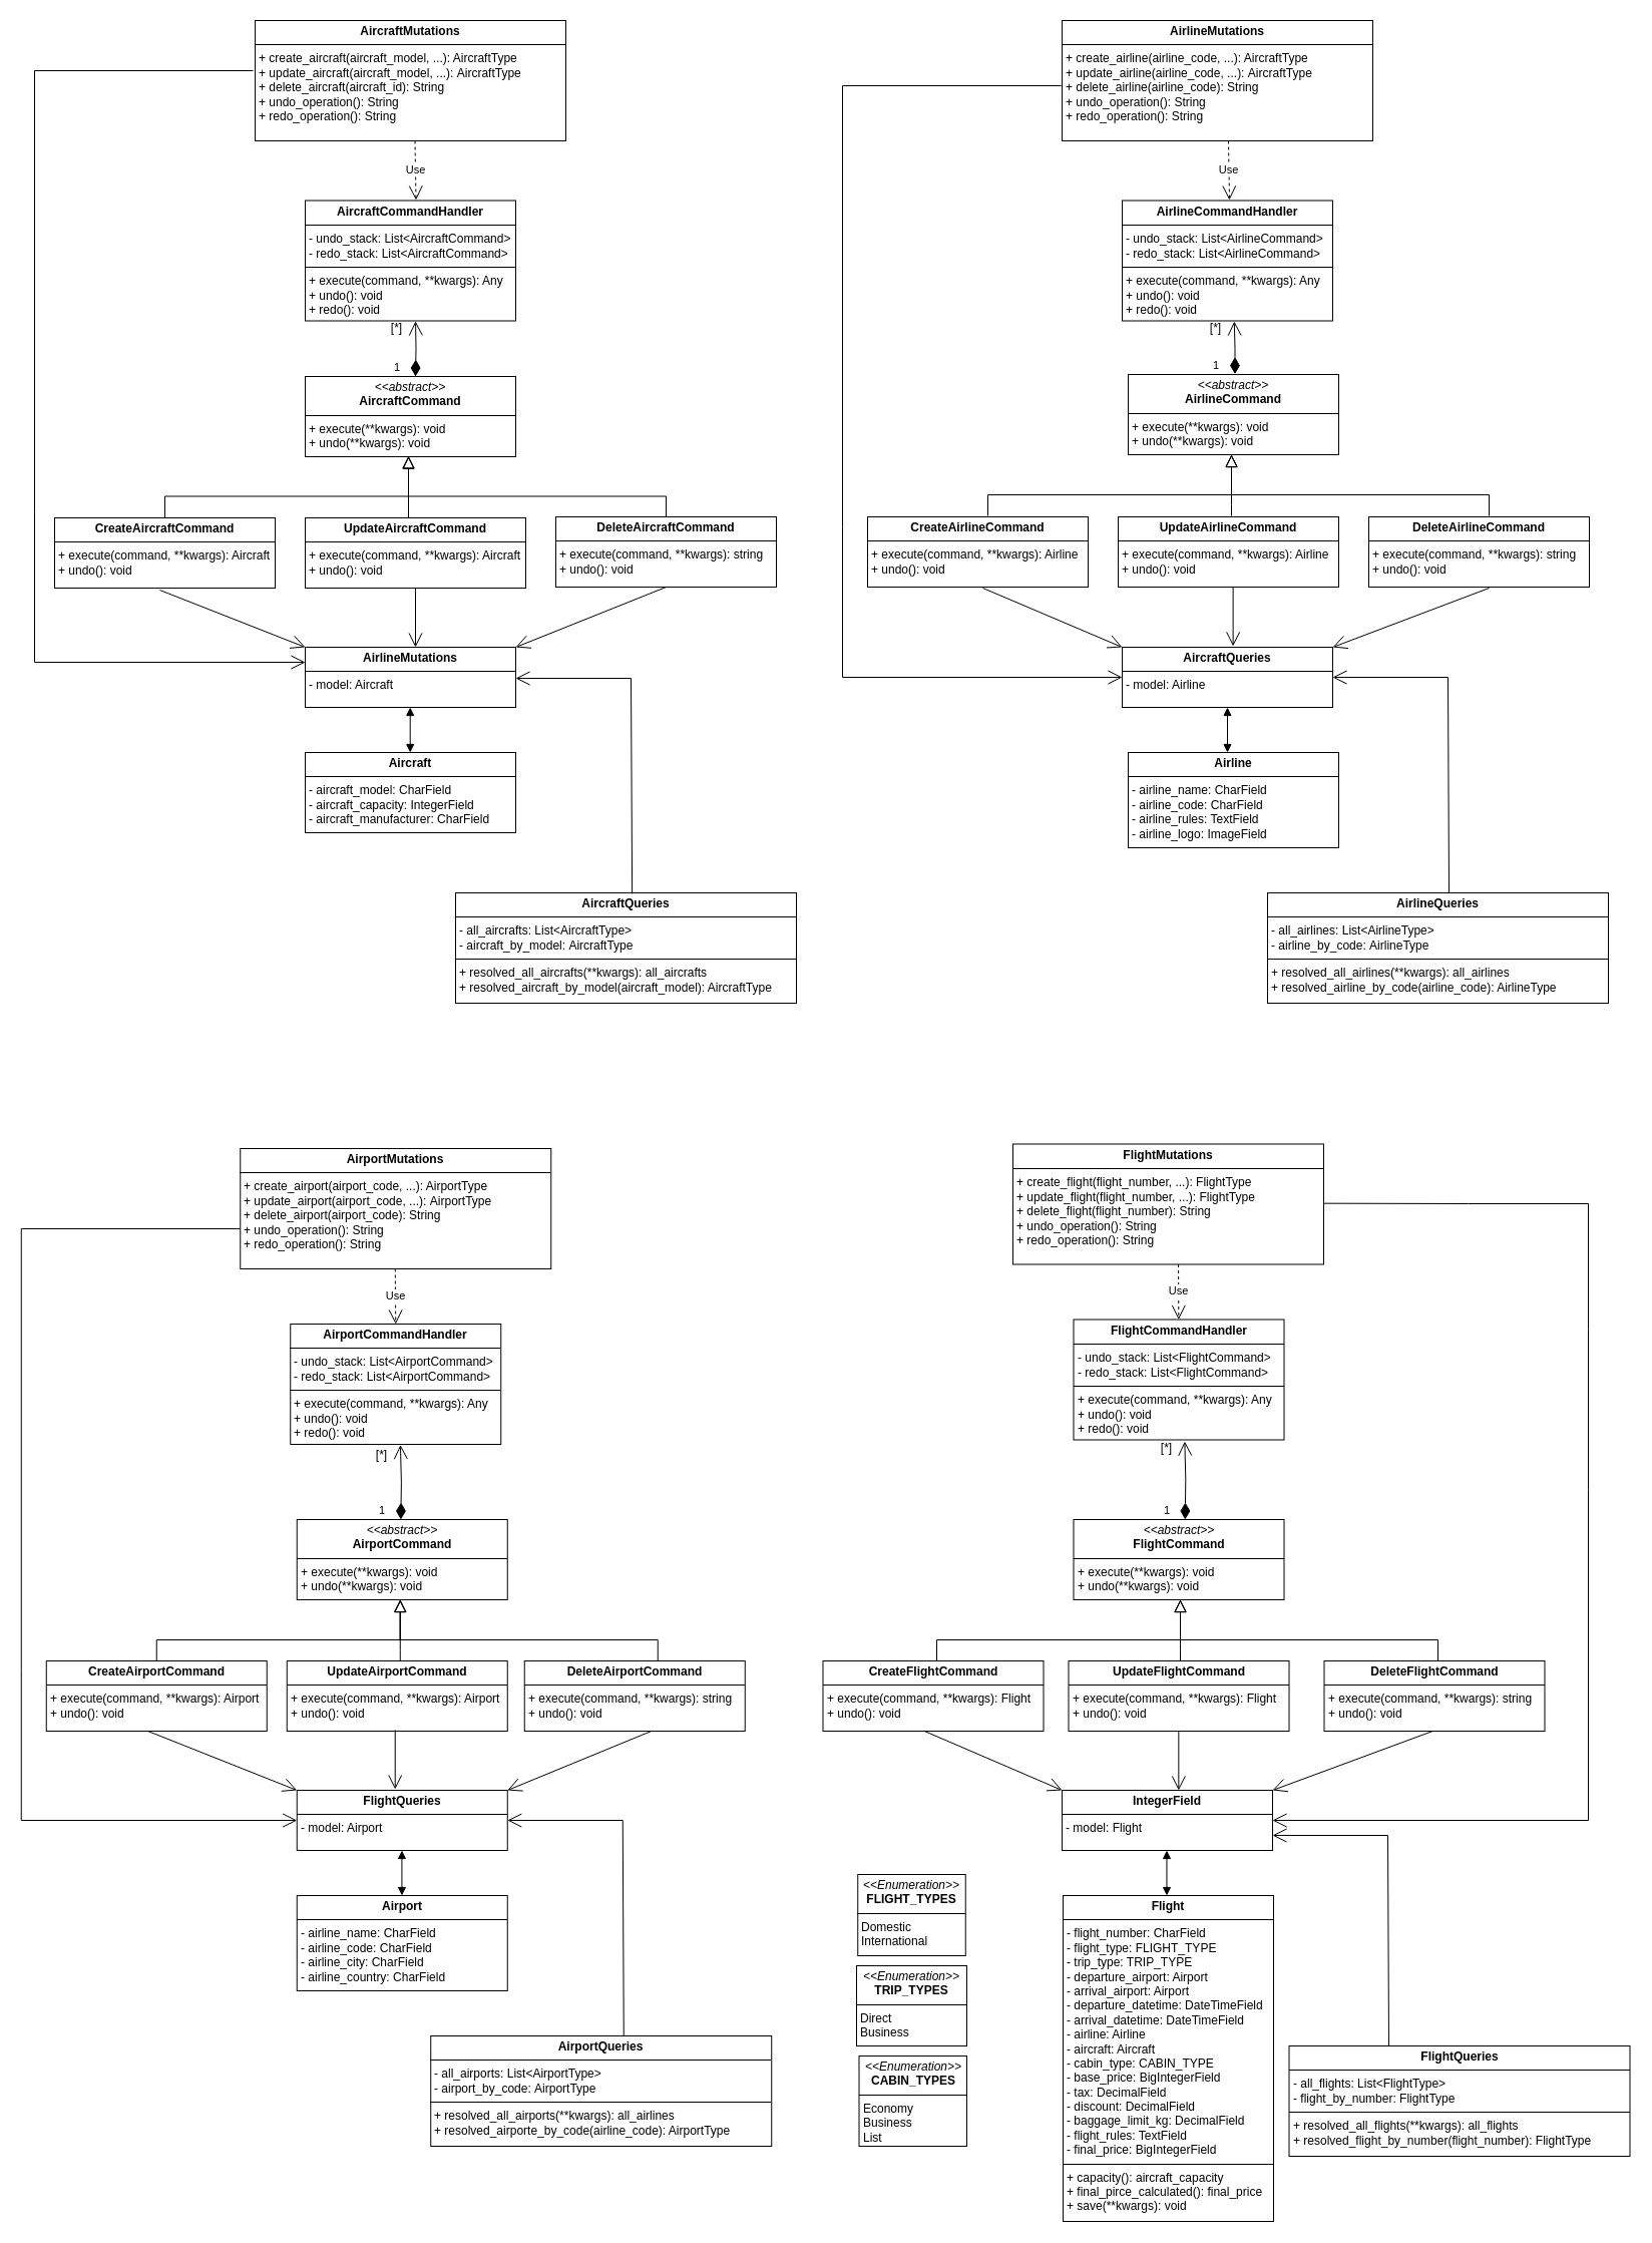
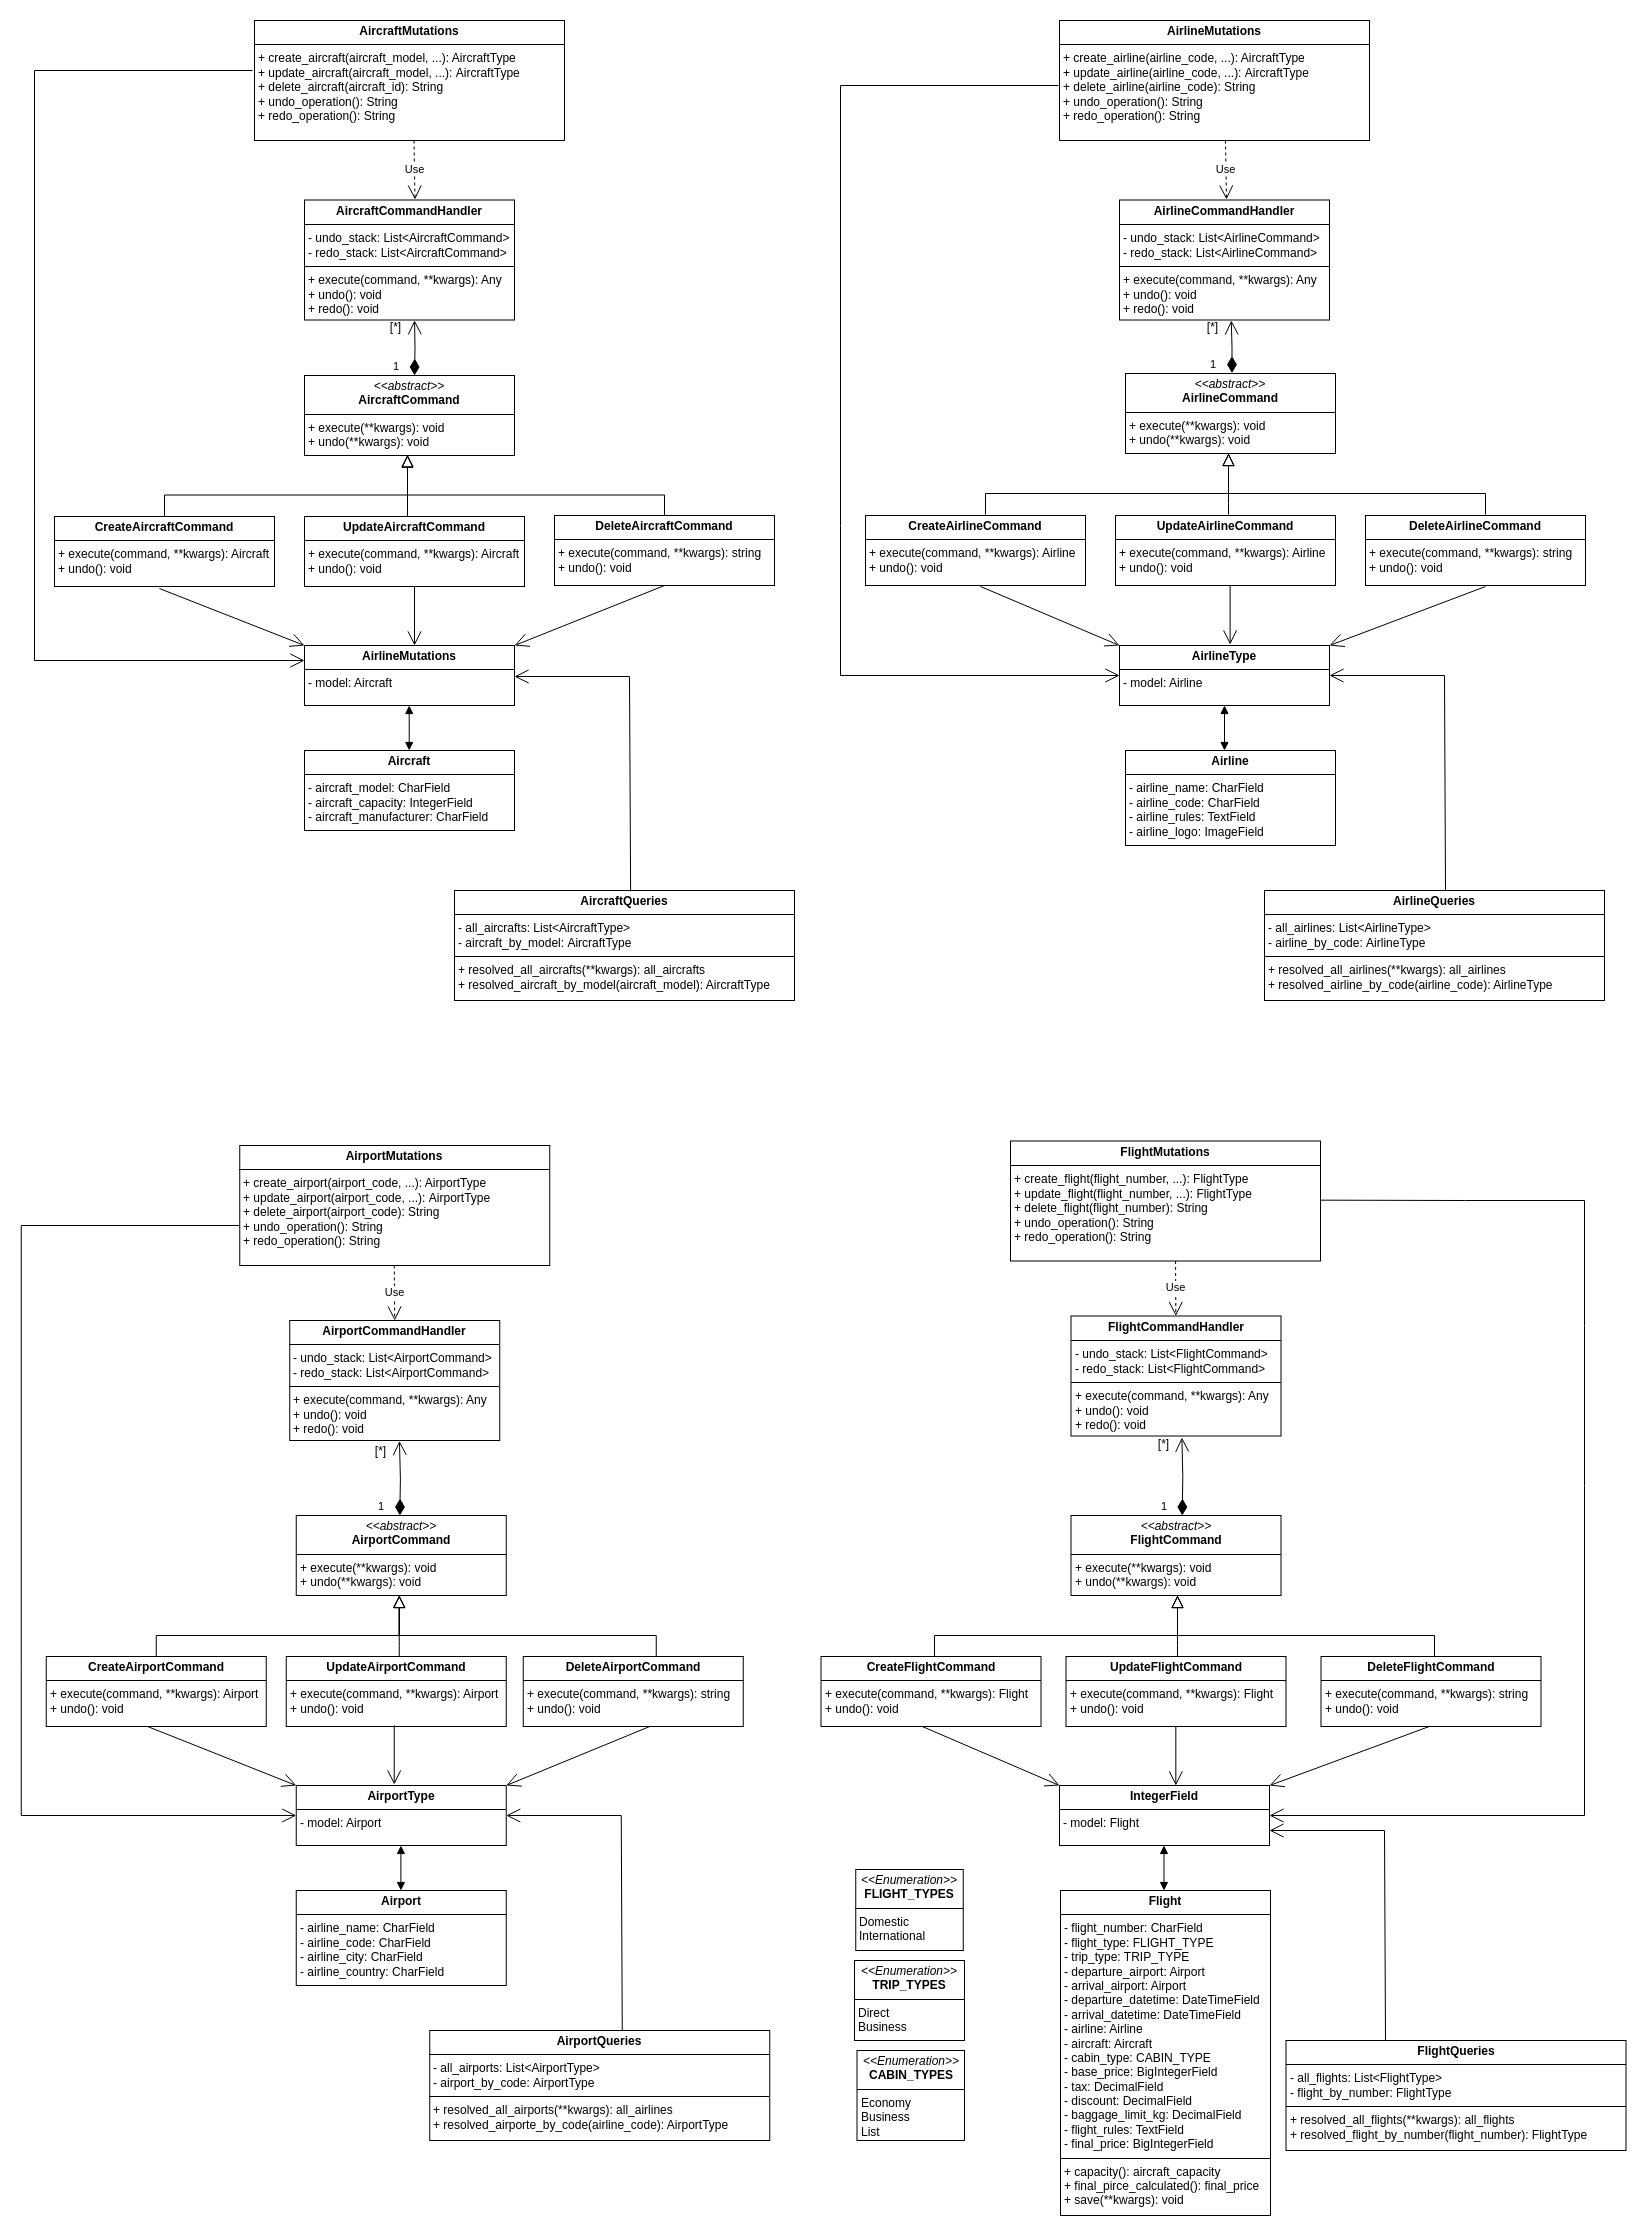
- <mxCell id="23" value="&lt;p style=&quot;margin:0px;margin-top:4px;text-align:center;&quot;&gt;&lt;b&gt;AircraftQueries&lt;/b&gt;&lt;/p&gt;&lt;hr size=&quot;1&quot; style=&quot;border-style:solid;&quot;&gt;&lt;p style=&quot;margin:0px;margin-left:4px;&quot;&gt;- model: Airline&lt;/p&gt;" style="verticalAlign=top;align=left;overflow=fill;html=1;whiteSpace=wrap;" parent="1" vertex="1"><mxGeometry x="1119" y="645" width="210" height="60" as="geometry" /></mxCell>
+ <mxCell id="23" value="&lt;p style=&quot;margin:0px;margin-top:4px;text-align:center;&quot;&gt;&lt;b&gt;AirlineType&lt;/b&gt;&lt;/p&gt;&lt;hr size=&quot;1&quot; style=&quot;border-style:solid;&quot;&gt;&lt;p style=&quot;margin:0px;margin-left:4px;&quot;&gt;- model: Airline&lt;/p&gt;" style="verticalAlign=top;align=left;overflow=fill;html=1;whiteSpace=wrap;" parent="1" vertex="1"><mxGeometry x="1119" y="645" width="210" height="60" as="geometry" /></mxCell>
- <mxCell id="24" value="&lt;p style=&quot;margin:0px;margin-top:4px;text-align:center;&quot;&gt;&lt;b&gt;FlightQueries&lt;/b&gt;&lt;/p&gt;&lt;hr size=&quot;1&quot; style=&quot;border-style:solid;&quot;&gt;&lt;p style=&quot;margin:0px;margin-left:4px;&quot;&gt;-&amp;nbsp;&lt;span style=&quot;background-color: initial;&quot;&gt;model: Airport&lt;/span&gt;&lt;/p&gt;" style="verticalAlign=top;align=left;overflow=fill;html=1;whiteSpace=wrap;" parent="1" vertex="1"><mxGeometry x="295.75" y="1785" width="210" height="60" as="geometry" /></mxCell>
+ <mxCell id="24" value="&lt;p style=&quot;margin:0px;margin-top:4px;text-align:center;&quot;&gt;&lt;b&gt;AirportType&lt;/b&gt;&lt;/p&gt;&lt;hr size=&quot;1&quot; style=&quot;border-style:solid;&quot;&gt;&lt;p style=&quot;margin:0px;margin-left:4px;&quot;&gt;-&amp;nbsp;&lt;span style=&quot;background-color: initial;&quot;&gt;model: Airport&lt;/span&gt;&lt;/p&gt;" style="verticalAlign=top;align=left;overflow=fill;html=1;whiteSpace=wrap;" parent="1" vertex="1"><mxGeometry x="295.75" y="1785" width="210" height="60" as="geometry" /></mxCell>
